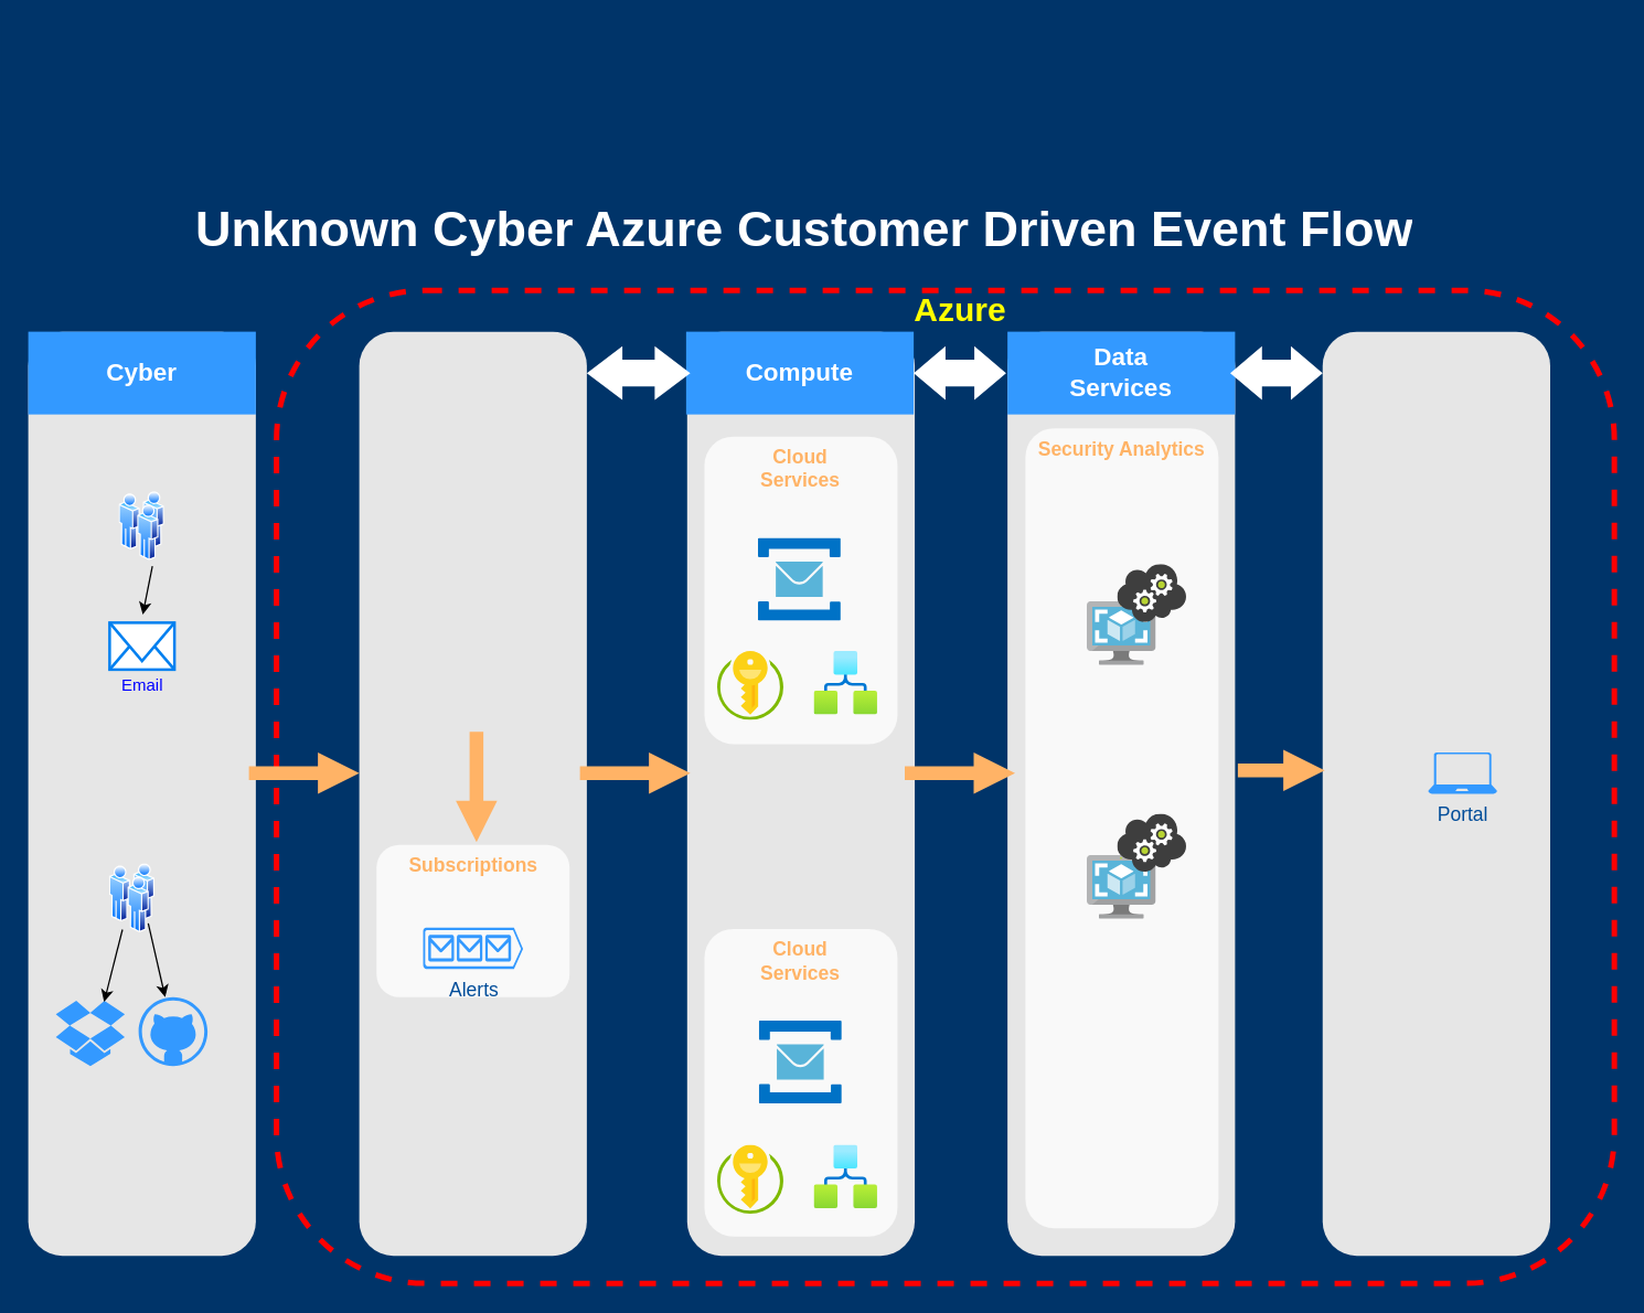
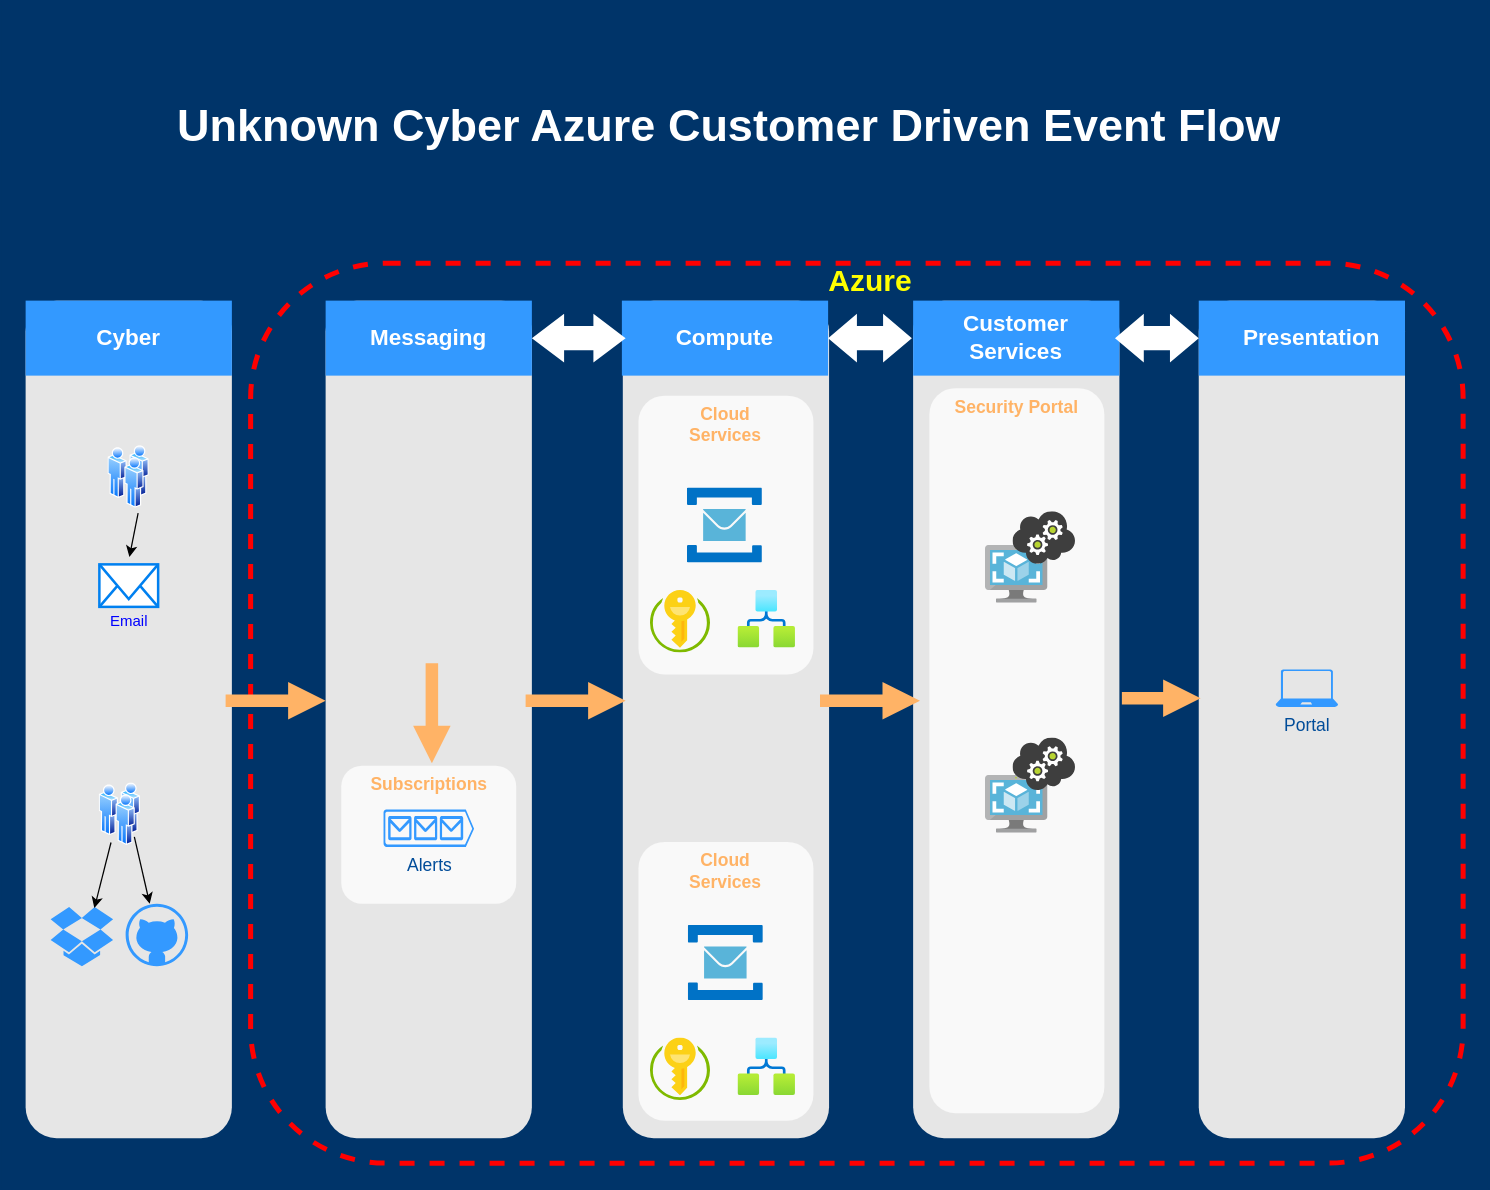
- <mxCell id="32" value="Unknown Cyber Azure Customer Driven Event Flow" style="text;html=1;strokeColor=none;fillColor=none;align=center;verticalAlign=middle;whiteSpace=wrap;overflow=hidden;dashed=1;fontSize=36;fontColor=#FFFFFF;fontFamily=Helvetica;fontStyle=1" parent="1" vertex="1"><mxGeometry x="53" y="140" width="1060" height="50" as="geometry" /></mxCell>
+ <mxCell id="32" value="Unknown Cyber Azure Customer Driven Event Flow" style="text;html=1;strokeColor=none;fillColor=none;align=center;verticalAlign=middle;whiteSpace=wrap;overflow=hidden;dashed=1;fontSize=36;fontColor=#FFFFFF;fontFamily=Helvetica;fontStyle=1" parent="1" vertex="1"><mxGeometry x="53" y="75" width="1060" height="50" as="geometry" /></mxCell>
+ <mxCell id="34" value="Messaging" style="whiteSpace=wrap;html=1;dashed=1;strokeColor=none;strokeWidth=2;fillColor=#3399FF;fontFamily=Helvetica;fontSize=18;fontColor=#FFFFFF;fontStyle=1" parent="1" vertex="1"><mxGeometry x="260" y="240" width="165" height="60" as="geometry" /></mxCell>
- <mxCell id="10" value="Data&lt;div&gt;Services&lt;/div&gt;" style="whiteSpace=wrap;html=1;dashed=1;strokeColor=none;strokeWidth=2;fillColor=#3399FF;fontFamily=Helvetica;fontSize=18;fontColor=#FFFFFF;fontStyle=1" parent="1" vertex="1"><mxGeometry x="730" y="240" width="165" height="60" as="geometry" /></mxCell>
+ <mxCell id="10" value="Customer&lt;div&gt;Services&lt;/div&gt;" style="whiteSpace=wrap;html=1;dashed=1;strokeColor=none;strokeWidth=2;fillColor=#3399FF;fontFamily=Helvetica;fontSize=18;fontColor=#FFFFFF;fontStyle=1" parent="1" vertex="1"><mxGeometry x="730" y="240" width="165" height="60" as="geometry" /></mxCell>
+ <mxCell id="11" value="&amp;nbsp; &amp;nbsp;Presentation" style="whiteSpace=wrap;html=1;dashed=1;strokeColor=none;strokeWidth=2;fillColor=#3399FF;fontFamily=Helvetica;fontSize=18;fontColor=#FFFFFF;fontStyle=1" parent="1" vertex="1"><mxGeometry x="958.5" y="240" width="165" height="60" as="geometry" /></mxCell>
- <mxCell id="16" value="Security Analytics" style="rounded=1;whiteSpace=wrap;html=1;dashed=1;strokeColor=none;strokeWidth=2;fillColor=#FFFFFF;fontFamily=Helvetica;fontSize=14;fontColor=#FFB366;opacity=75;verticalAlign=top;fontStyle=1" parent="1" vertex="1"><mxGeometry x="743" y="310" width="140" height="580" as="geometry" /></mxCell>
+ <mxCell id="16" value="Security Portal" style="rounded=1;whiteSpace=wrap;html=1;dashed=1;strokeColor=none;strokeWidth=2;fillColor=#FFFFFF;fontFamily=Helvetica;fontSize=14;fontColor=#FFB366;opacity=75;verticalAlign=top;fontStyle=1" parent="1" vertex="1"><mxGeometry x="743" y="310" width="140" height="580" as="geometry" /></mxCell>
- <mxCell id="20" value="Portal" style="verticalLabelPosition=bottom;html=1;verticalAlign=top;strokeColor=none;fillColor=#3399FF;shape=mxgraph.azure.laptop;dashed=1;fontFamily=Helvetica;fontSize=14;fontColor=#004C99" parent="1" vertex="1"><mxGeometry x="1035" y="545" width="50" height="30" as="geometry" /></mxCell>
+ <mxCell id="20" value="Portal" style="verticalLabelPosition=bottom;html=1;verticalAlign=top;strokeColor=none;fillColor=#3399FF;shape=mxgraph.azure.laptop;dashed=1;fontFamily=Helvetica;fontSize=14;fontColor=#004C99" parent="1" vertex="1"><mxGeometry x="1020" y="535" width="50" height="30" as="geometry" /></mxCell>
- <mxCell id="18" value="Alerts" style="verticalLabelPosition=bottom;html=1;verticalAlign=top;strokeColor=none;fillColor=#3399FF;shape=mxgraph.azure.queue_generic;dashed=1;fontFamily=Helvetica;fontSize=14;fontColor=#004C99" parent="1" vertex="1"><mxGeometry x="306.25" y="672" width="72.5" height="30" as="geometry" /></mxCell>
+ <mxCell id="18" value="Alerts" style="verticalLabelPosition=bottom;html=1;verticalAlign=top;strokeColor=none;fillColor=#3399FF;shape=mxgraph.azure.queue_generic;dashed=1;fontFamily=Helvetica;fontSize=14;fontColor=#004C99" parent="1" vertex="1"><mxGeometry x="306.25" y="647" width="72.5" height="30" as="geometry" /></mxCell>
